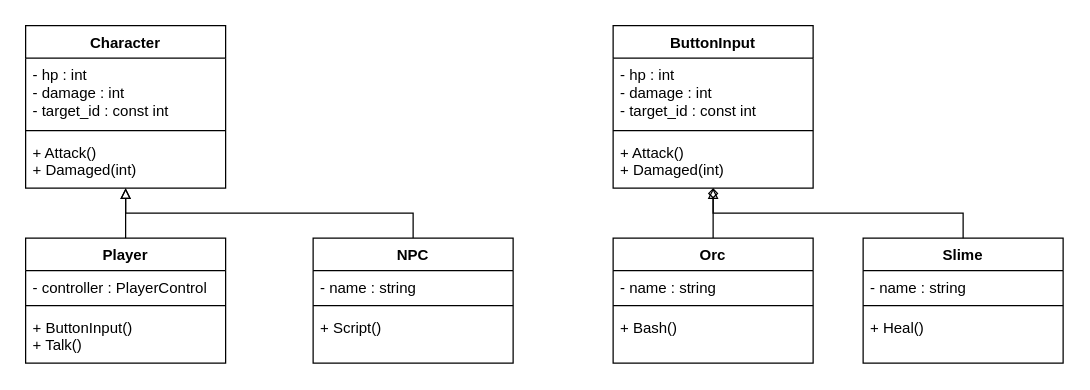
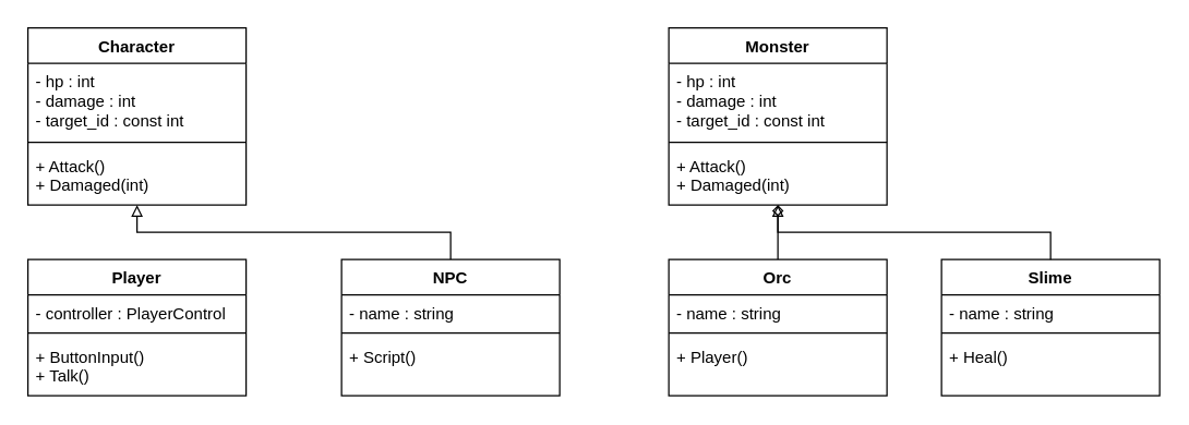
- <mxCell id="12" value="ButtonInput" style="swimlane;fontStyle=1;align=center;verticalAlign=top;childLayout=stackLayout;horizontal=1;startSize=26;horizontalStack=0;resizeParent=1;resizeParentMax=0;resizeLast=0;collapsible=1;marginBottom=0;whiteSpace=wrap;html=1;" vertex="1" parent="1"><mxGeometry x="490" y="20" width="160" height="130" as="geometry" /></mxCell>
+ <mxCell id="12" value="Monster" style="swimlane;fontStyle=1;align=center;verticalAlign=top;childLayout=stackLayout;horizontal=1;startSize=26;horizontalStack=0;resizeParent=1;resizeParentMax=0;resizeLast=0;collapsible=1;marginBottom=0;whiteSpace=wrap;html=1;" vertex="1" parent="1"><mxGeometry x="490" y="20" width="160" height="130" as="geometry" /></mxCell>
- <mxCell id="6" style="edgeStyle=orthogonalEdgeStyle;rounded=0;orthogonalLoop=1;jettySize=auto;html=1;exitX=0.5;exitY=0;exitDx=0;exitDy=0;entryX=0.5;entryY=1;entryDx=0;entryDy=0;endArrow=block;endFill=0;" edge="1" parent="1" source="7" target="2"><mxGeometry relative="1" as="geometry" /></mxCell>
- <mxCell id="20" value="+ Bash()" style="text;strokeColor=none;fillColor=none;align=left;verticalAlign=top;spacingLeft=4;spacingRight=4;overflow=hidden;rotatable=0;points=[[0,0.5],[1,0.5]];portConstraint=eastwest;whiteSpace=wrap;html=1;" vertex="1" parent="17"><mxGeometry y="58" width="160" height="42" as="geometry" /></mxCell>
+ <mxCell id="20" value="+ Player()" style="text;strokeColor=none;fillColor=none;align=left;verticalAlign=top;spacingLeft=4;spacingRight=4;overflow=hidden;rotatable=0;points=[[0,0.5],[1,0.5]];portConstraint=eastwest;whiteSpace=wrap;html=1;" vertex="1" parent="17"><mxGeometry y="58" width="160" height="42" as="geometry" /></mxCell>
